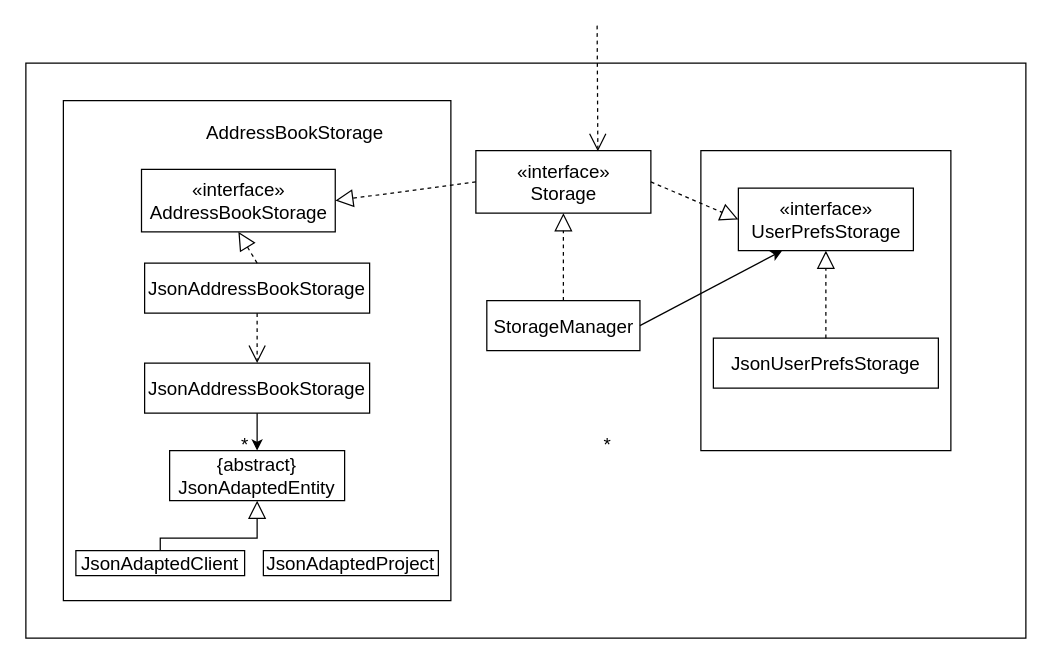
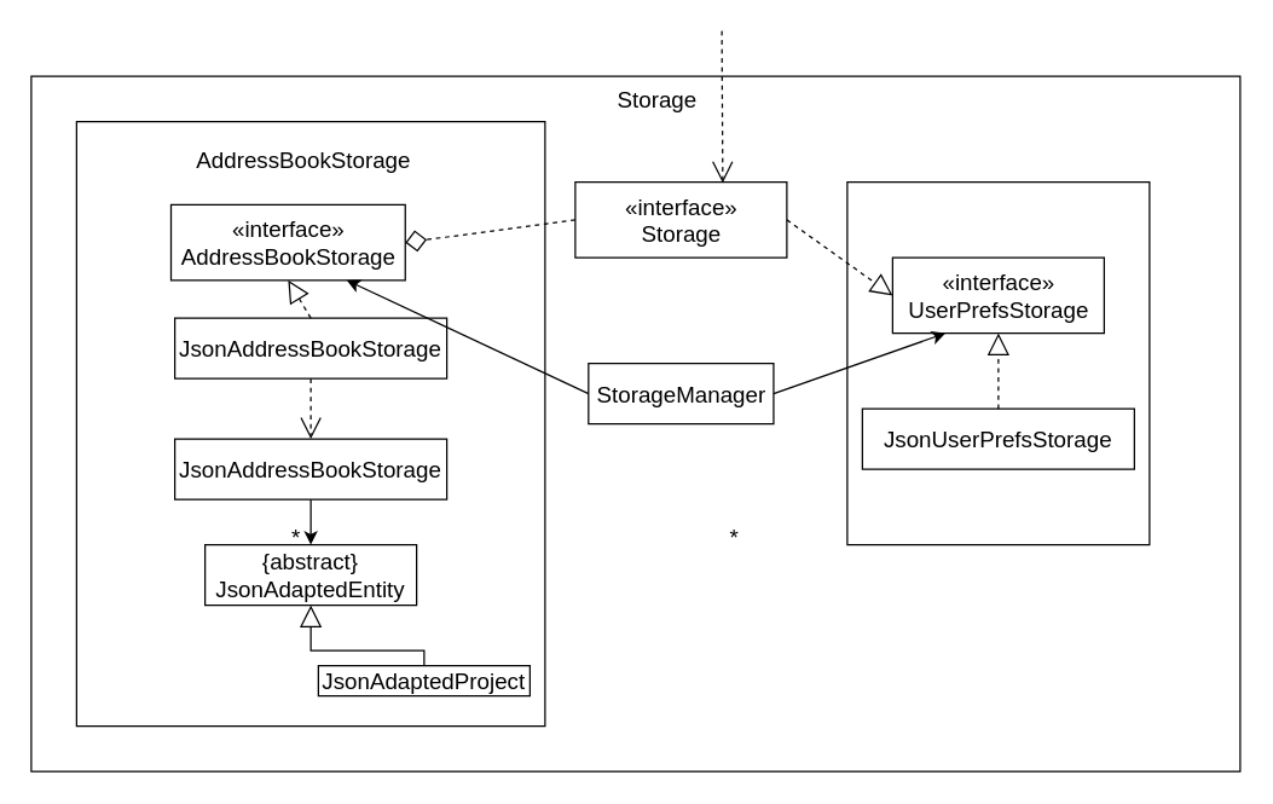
+ <mxCell id="5" value="&lt;font style=&quot;font-size: 15px;&quot;&gt;Storage&lt;/font&gt;" style="text;html=1;align=center;verticalAlign=middle;resizable=0;points=[];autosize=1;strokeColor=none;fillColor=none;" parent="1" vertex="1"><mxGeometry x="394" y="50" width="80" height="30" as="geometry" /></mxCell>
- <mxCell id="6" value="AddressBookStorage" style="text;html=1;align=center;verticalAlign=middle;resizable=0;points=[];autosize=1;strokeColor=none;fillColor=none;fontSize=15;" parent="1" vertex="1"><mxGeometry x="150" y="90" width="170" height="30" as="geometry" /></mxCell>
+ <mxCell id="6" value="AddressBookStorage" style="text;html=1;align=center;verticalAlign=middle;resizable=0;points=[];autosize=1;strokeColor=none;fillColor=none;fontSize=15;" parent="1" vertex="1"><mxGeometry x="115" y="90" width="170" height="30" as="geometry" /></mxCell>
- <mxCell id="11" value="" style="endArrow=block;dashed=1;endFill=0;endSize=12;html=1;rounded=0;fontSize=15;entryX=1;entryY=0.5;entryDx=0;entryDy=0;exitX=0;exitY=0.5;exitDx=0;exitDy=0;" parent="1" source="9" target="7" edge="1"><mxGeometry width="160" relative="1" as="geometry"><mxPoint x="310" y="280" as="sourcePoint" /><mxPoint x="470" y="280" as="targetPoint" /></mxGeometry></mxCell>
+ <mxCell id="11" value="" style="endArrow=diamond;dashed=1;endFill=0;endSize=12;html=1;rounded=0;fontSize=15;entryX=1;entryY=0.5;entryDx=0;entryDy=0;exitX=0;exitY=0.5;exitDx=0;exitDy=0;" parent="1" source="9" target="7" edge="1"><mxGeometry width="160" relative="1" as="geometry"><mxPoint x="310" y="280" as="sourcePoint" /><mxPoint x="470" y="280" as="targetPoint" /></mxGeometry></mxCell>
- <mxCell id="10" value="«interface»&lt;br&gt;UserPrefsStorage" style="html=1;fontSize=15;fillColor=none;" parent="1" vertex="1"><mxGeometry x="590" y="150" width="140" height="50" as="geometry" /></mxCell>
+ <mxCell id="10" value="«interface»&lt;br&gt;UserPrefsStorage" style="html=1;fontSize=15;fillColor=none;" parent="1" vertex="1"><mxGeometry x="590" y="170" width="140" height="50" as="geometry" /></mxCell>
- <mxCell id="14" value="" style="endArrow=block;dashed=1;endFill=0;endSize=12;html=1;rounded=0;fontSize=15;entryX=0.5;entryY=1;entryDx=0;entryDy=0;exitX=0.5;exitY=0;exitDx=0;exitDy=0;" parent="1" source="13" target="9" edge="1"><mxGeometry width="160" relative="1" as="geometry"><mxPoint x="390" y="185" as="sourcePoint" /><mxPoint x="310" y="185" as="targetPoint" /></mxGeometry></mxCell>
+ <mxCell id="15" value="" style="endArrow=classic;html=1;rounded=0;fontSize=15;entryX=0.75;entryY=1;entryDx=0;entryDy=0;exitX=0;exitY=0.5;exitDx=0;exitDy=0;" parent="1" source="13" target="7" edge="1"><mxGeometry width="50" height="50" relative="1" as="geometry"><mxPoint x="360" y="340" as="sourcePoint" /><mxPoint x="410" y="290" as="targetPoint" /></mxGeometry></mxCell>
- <mxCell id="26" style="edgeStyle=orthogonalEdgeStyle;rounded=0;orthogonalLoop=1;jettySize=auto;html=1;exitX=0.5;exitY=0;exitDx=0;exitDy=0;entryX=0.5;entryY=1;entryDx=0;entryDy=0;endArrow=block;endFill=0;endSize=12;" edge="1" parent="1" source="27" target="30"><mxGeometry relative="1" as="geometry"><Array as="points"><mxPoint x="128" y="430" /><mxPoint x="205" y="430" /></Array></mxGeometry></mxCell>
+ <mxCell id="24" style="edgeStyle=orthogonalEdgeStyle;rounded=0;orthogonalLoop=1;jettySize=auto;html=1;exitX=0.5;exitY=0;exitDx=0;exitDy=0;entryX=0.5;entryY=1;entryDx=0;entryDy=0;endArrow=block;endFill=0;endSize=12;" edge="1" parent="1" source="25" target="30"><mxGeometry relative="1" as="geometry"><mxPoint x="210" y="410" as="targetPoint" /><Array as="points"><mxPoint x="280" y="430" /><mxPoint x="205" y="430" /></Array></mxGeometry></mxCell>
- <mxCell id="27" value="JsonAdaptedClient" style="rounded=0;whiteSpace=wrap;html=1;fontSize=15;fillColor=none;movable=1;resizable=1;rotatable=1;deletable=1;editable=1;connectable=1;" parent="1" vertex="1"><mxGeometry x="60" y="440" width="135" height="20" as="geometry" /></mxCell>
